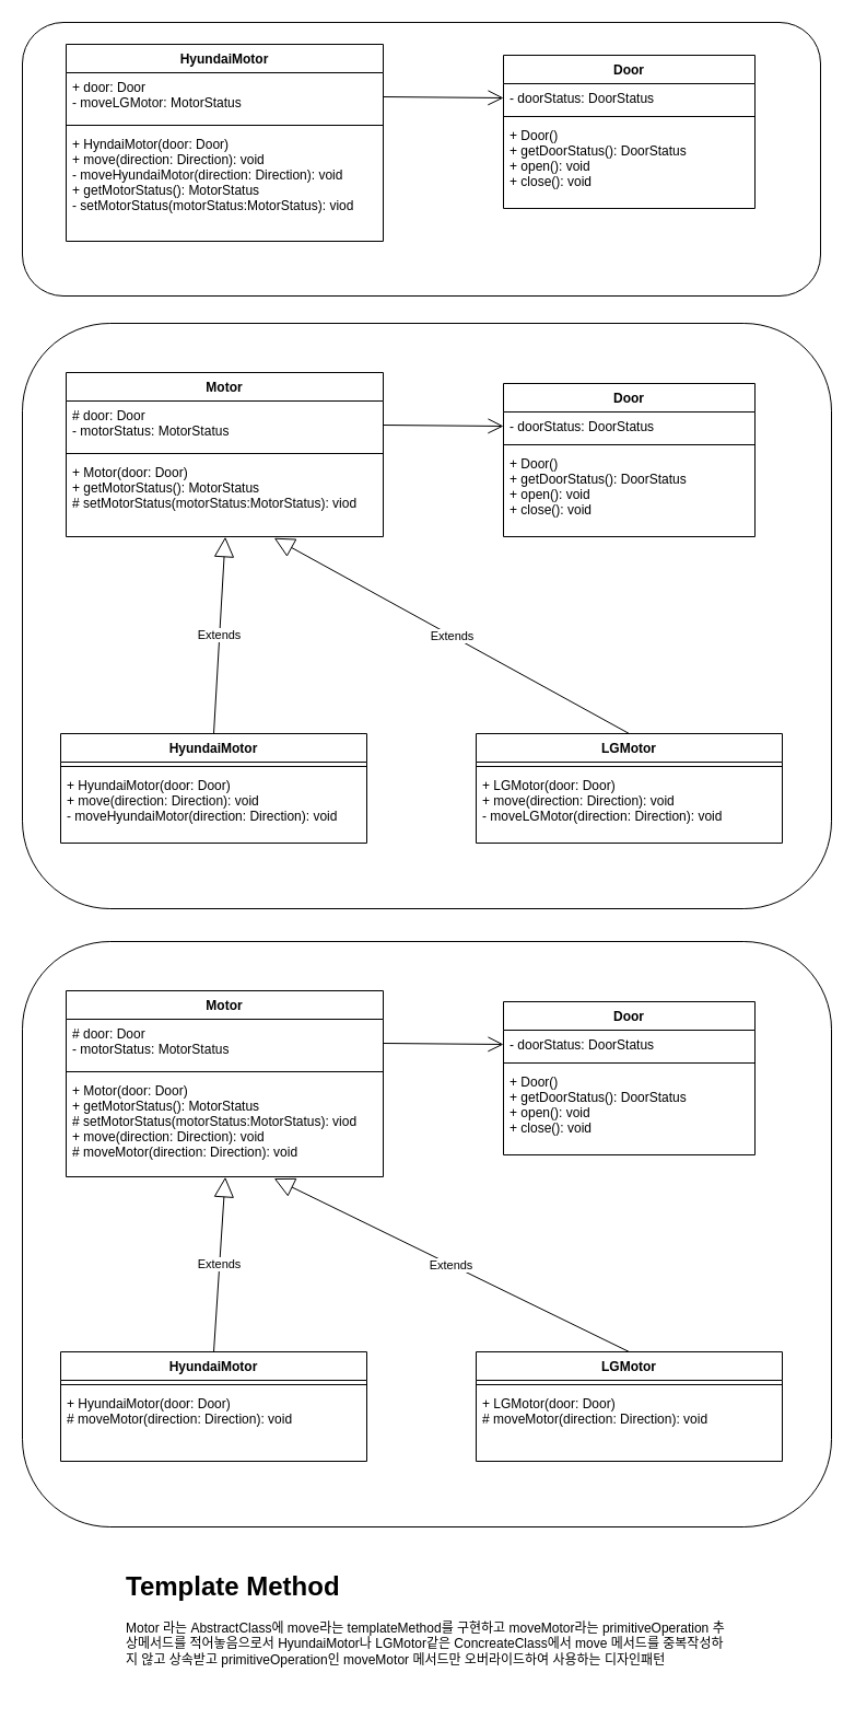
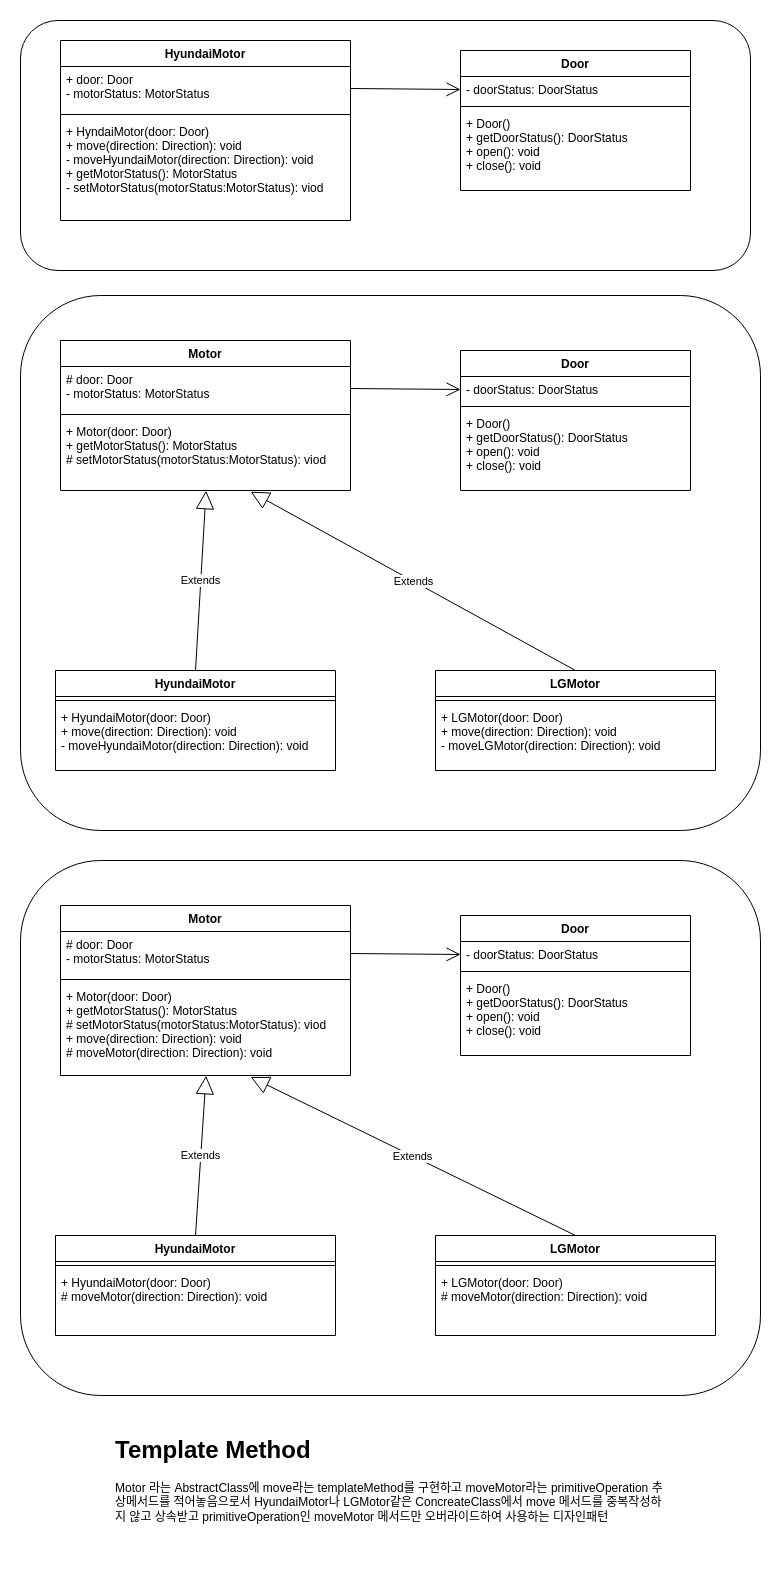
- <mxCell id="5" value="+ door: Door&#10;- moveLGMotor: MotorStatus" style="text;strokeColor=none;fillColor=none;align=left;verticalAlign=top;spacingLeft=4;spacingRight=4;overflow=hidden;rotatable=0;points=[[0,0.5],[1,0.5]];portConstraint=eastwest;" vertex="1" parent="4"><mxGeometry y="26" width="290" height="44" as="geometry" /></mxCell>
+ <mxCell id="5" value="+ door: Door&#10;- motorStatus: MotorStatus" style="text;strokeColor=none;fillColor=none;align=left;verticalAlign=top;spacingLeft=4;spacingRight=4;overflow=hidden;rotatable=0;points=[[0,0.5],[1,0.5]];portConstraint=eastwest;" vertex="1" parent="4"><mxGeometry y="26" width="290" height="44" as="geometry" /></mxCell>
